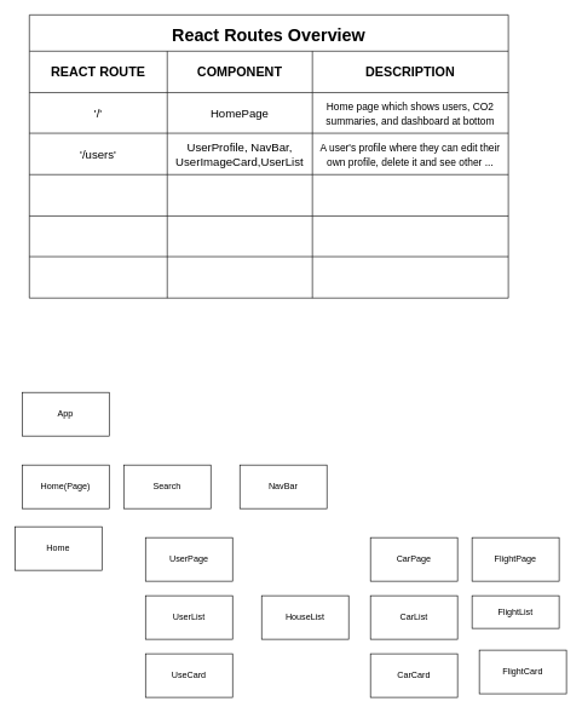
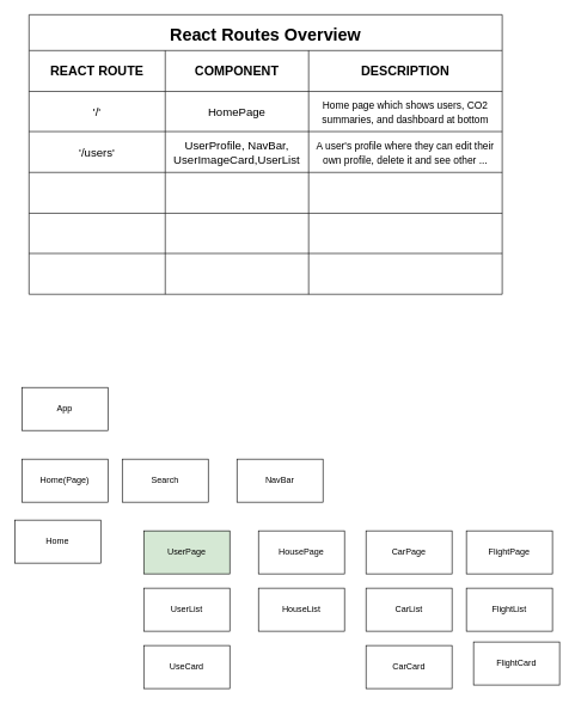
- <mxCell id="31" value="UserPage" style="whiteSpace=wrap;html=1;" vertex="1" parent="1"><mxGeometry x="200" y="740" width="120" height="60" as="geometry" /></mxCell>
+ <mxCell id="31" value="UserPage" style="whiteSpace=wrap;html=1;fillColor=#d5e8d4;" vertex="1" parent="1"><mxGeometry x="200" y="740" width="120" height="60" as="geometry" /></mxCell>
+ <mxCell id="34" value="HousePage" style="whiteSpace=wrap;html=1;" vertex="1" parent="1"><mxGeometry x="360" y="740" width="120" height="60" as="geometry" /></mxCell>
- <mxCell id="38" value="FlightList" style="whiteSpace=wrap;html=1;" vertex="1" parent="1"><mxGeometry x="650" y="820" width="120" height="45" as="geometry" /></mxCell>
+ <mxCell id="38" value="FlightList" style="whiteSpace=wrap;html=1;" vertex="1" parent="1"><mxGeometry x="650" y="820" width="120" height="60" as="geometry" /></mxCell>
